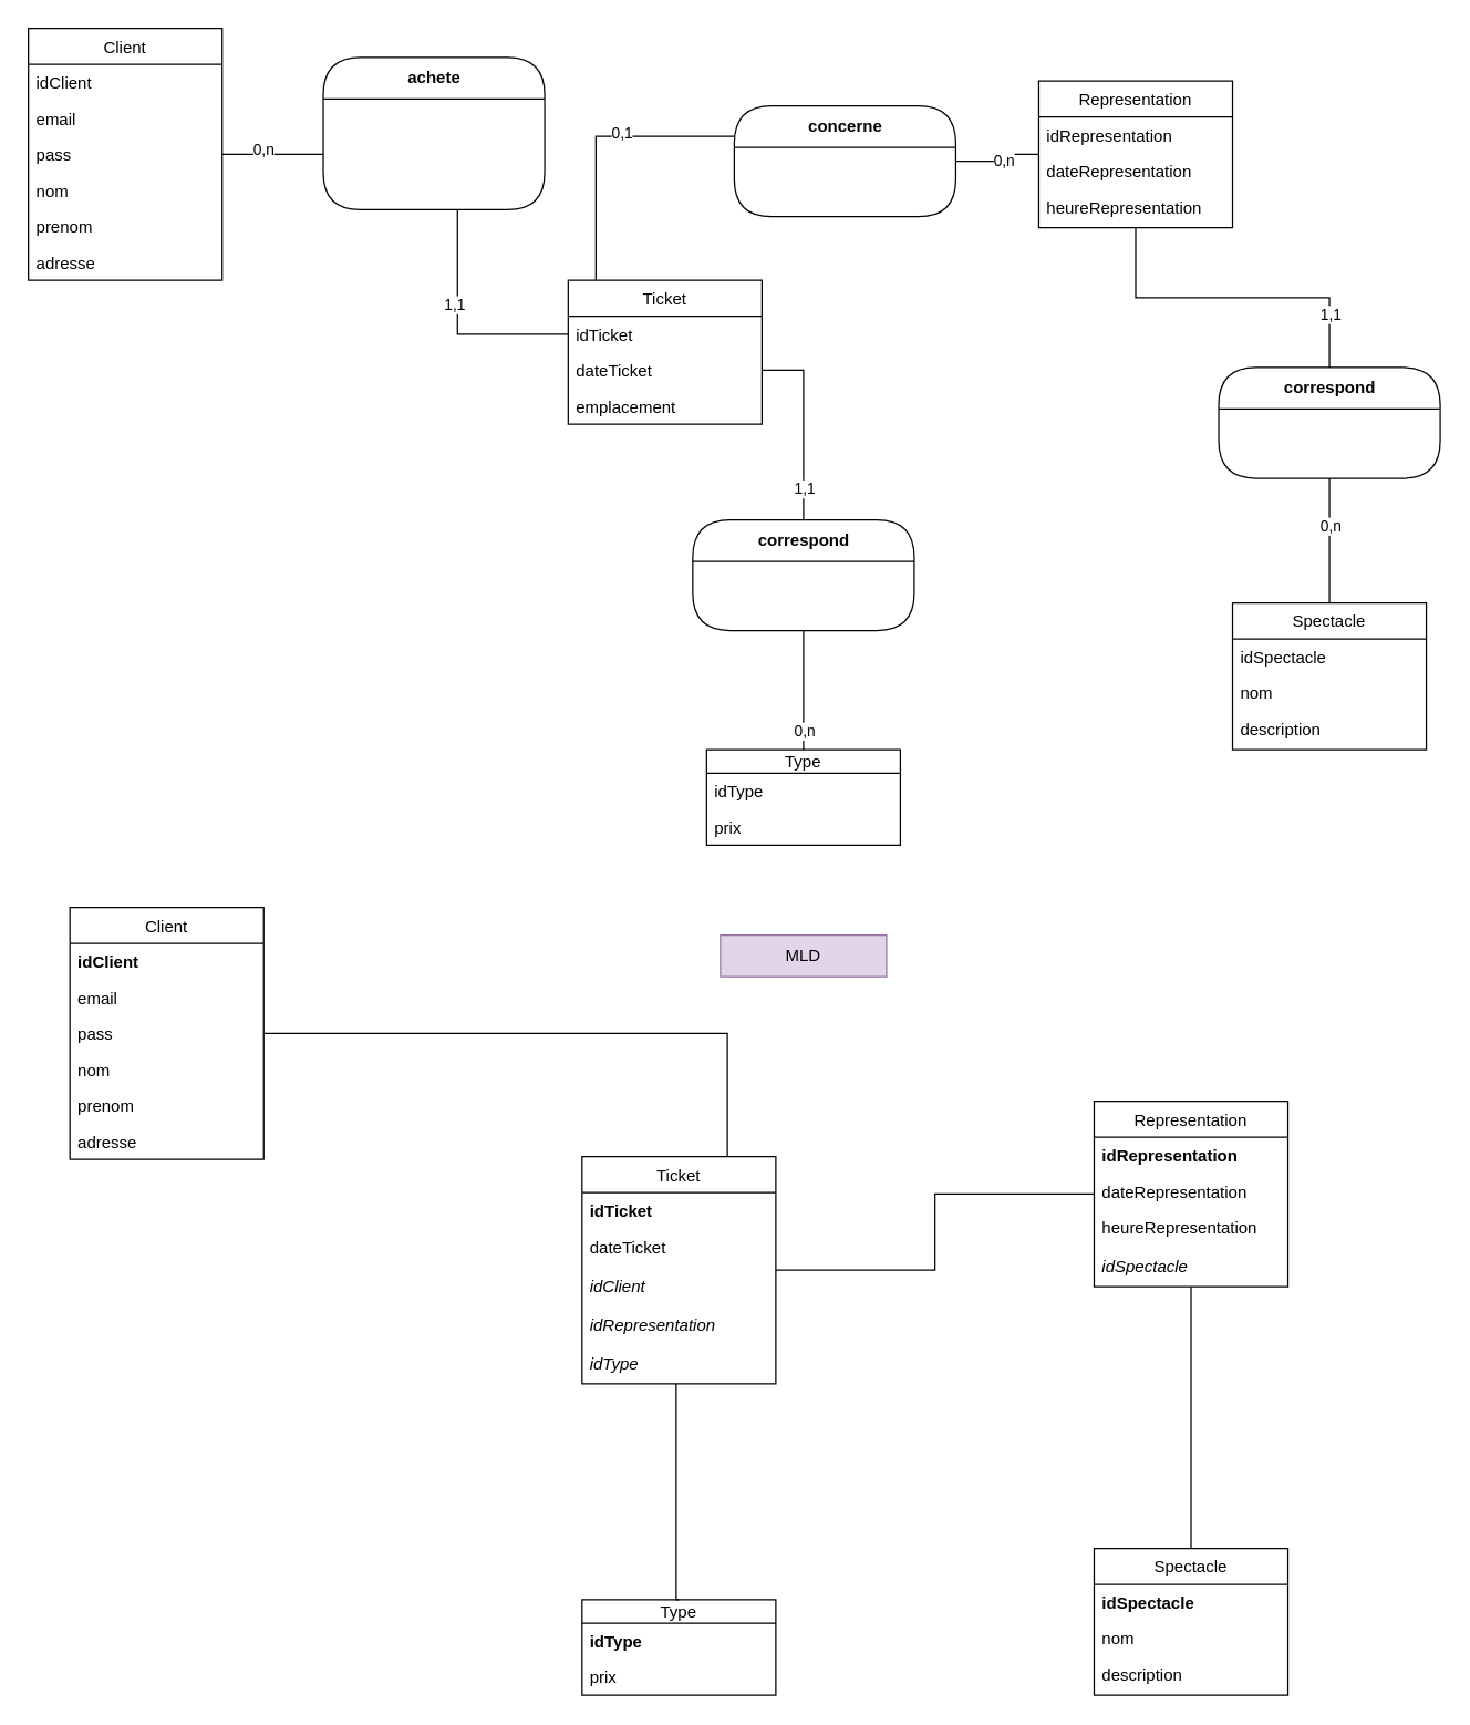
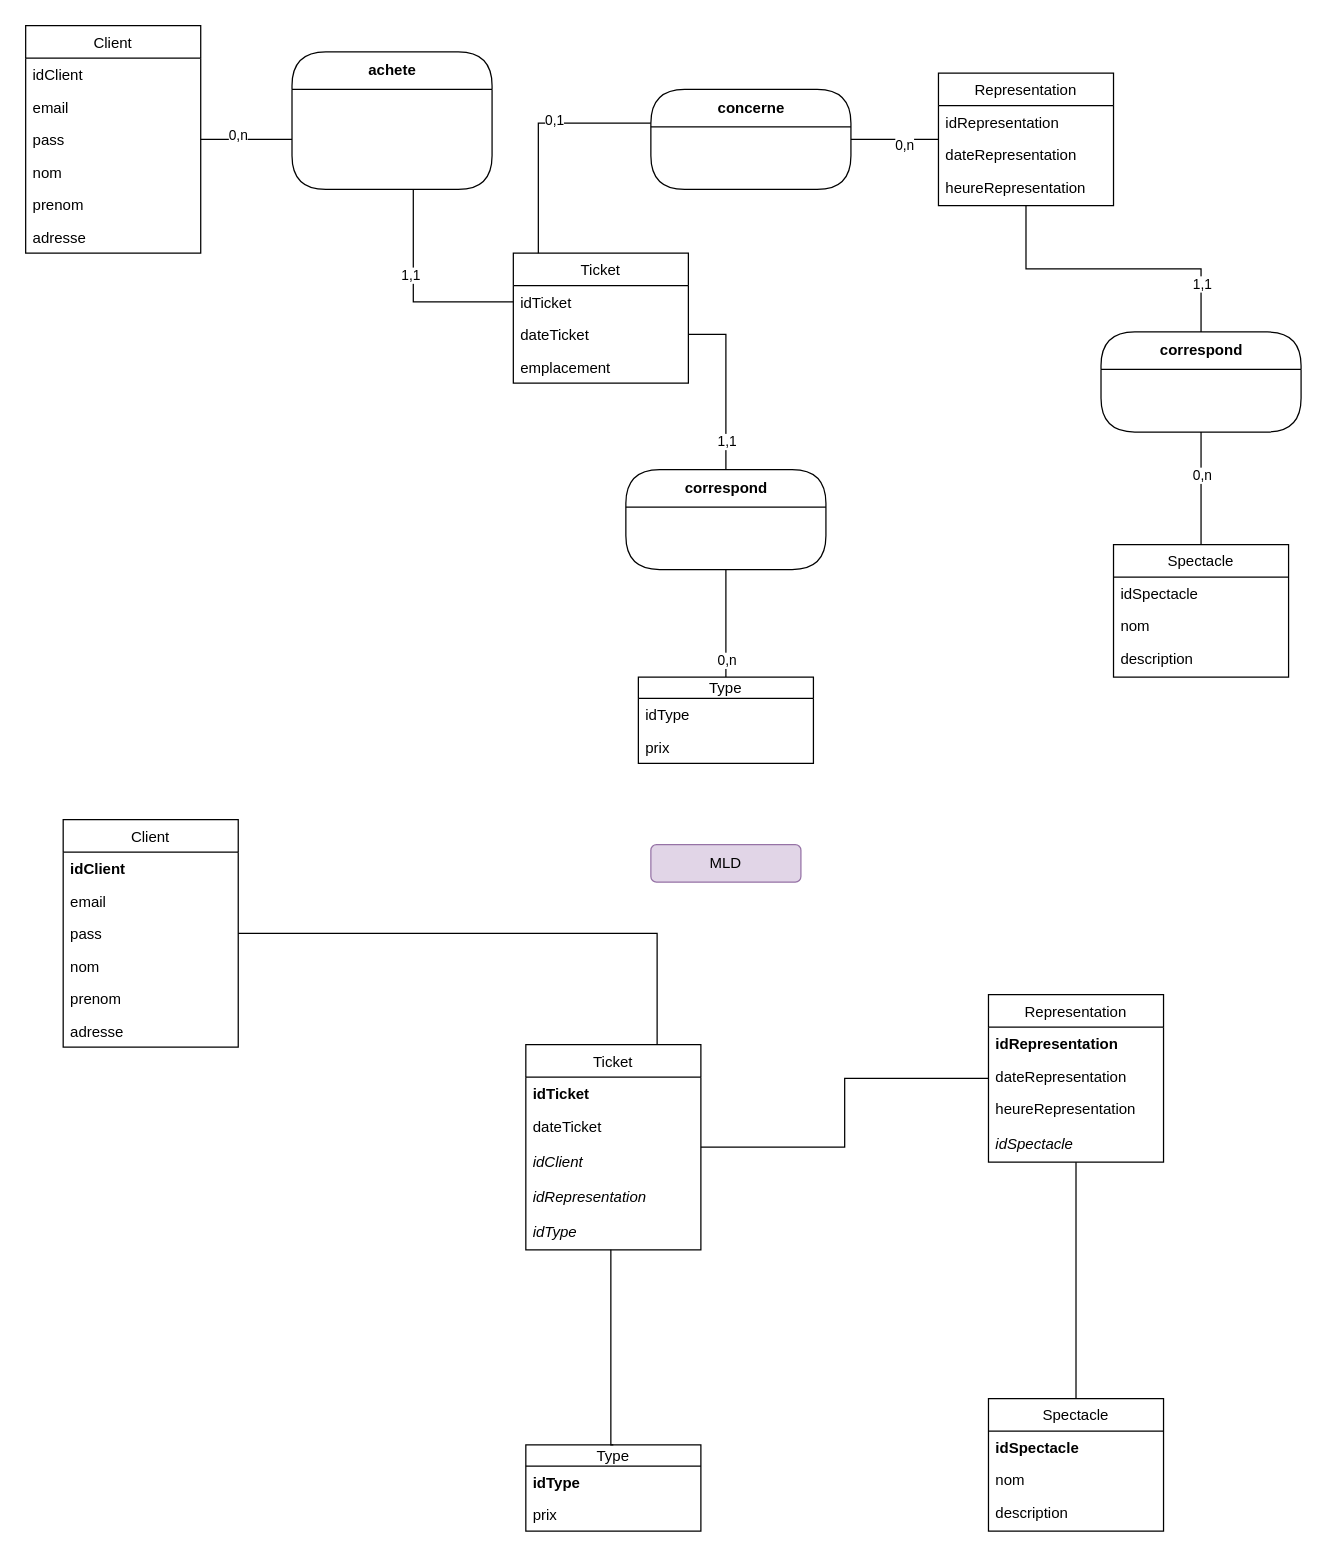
- <mxCell id="28" value="concerne" style="swimlane;html=1;fontStyle=1;align=center;verticalAlign=middle;childLayout=stackLayout;horizontal=1;startSize=30;horizontalStack=0;resizeParent=0;resizeLast=1;container=0;fontColor=#000000;collapsible=0;rounded=1;arcSize=30;swimlaneFillColor=#FFFFFF;dropTarget=0;fillColor=#FFFFFF;" parent="1" vertex="1"><mxGeometry x="530" y="76" width="160" height="80" as="geometry" /></mxCell>
+ <mxCell id="28" value="concerne" style="swimlane;html=1;fontStyle=1;align=center;verticalAlign=middle;childLayout=stackLayout;horizontal=1;startSize=30;horizontalStack=0;resizeParent=0;resizeLast=1;container=0;fontColor=#000000;collapsible=0;rounded=1;arcSize=30;swimlaneFillColor=#FFFFFF;dropTarget=0;fillColor=#FFFFFF;" parent="1" vertex="1"><mxGeometry x="520" y="71" width="160" height="80" as="geometry" /></mxCell>
- <mxCell id="73" value="MLD" style="whiteSpace=wrap;html=1;fillColor=#e1d5e7;strokeColor=#9673a6;rounded=0;" vertex="1" parent="1"><mxGeometry x="520" y="675" width="120" height="30" as="geometry" /></mxCell>
+ <mxCell id="73" value="MLD" style="rounded=1;whiteSpace=wrap;html=1;fillColor=#e1d5e7;strokeColor=#9673a6;" vertex="1" parent="1"><mxGeometry x="520" y="675" width="120" height="30" as="geometry" /></mxCell>
